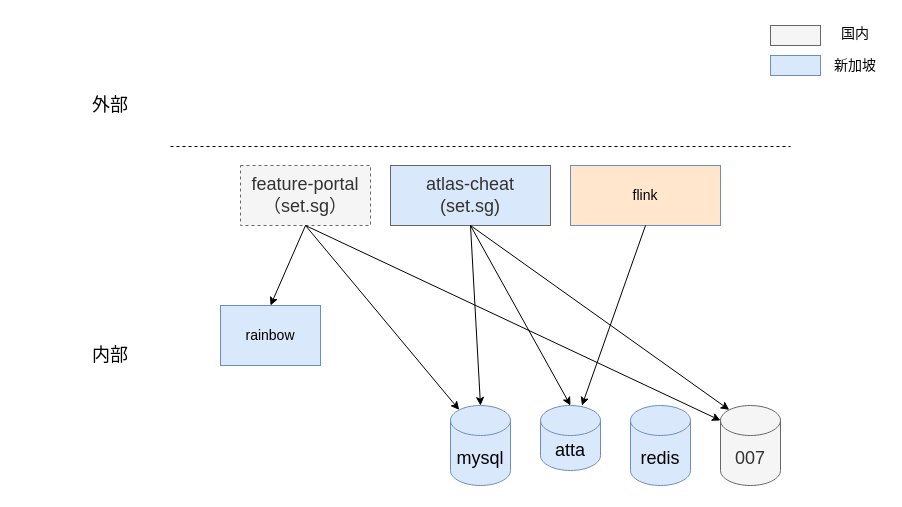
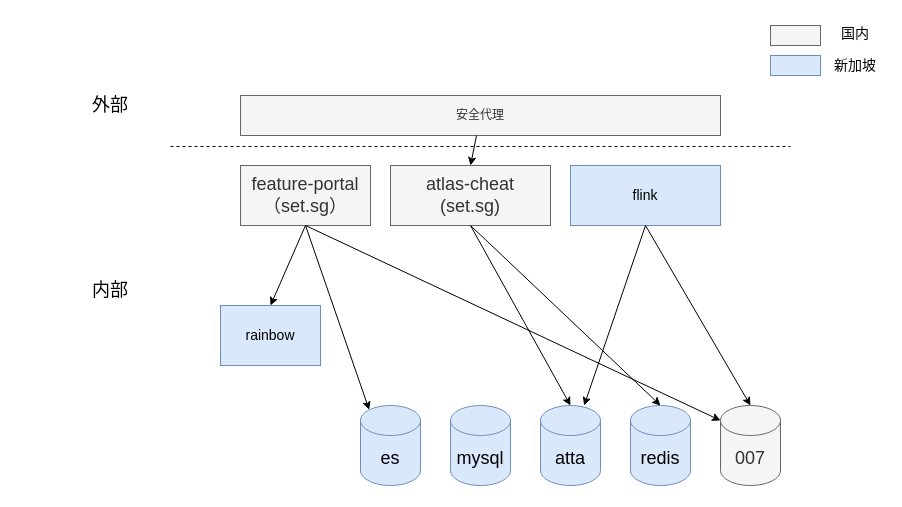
+ <mxCell id="2" value="安全代理" style="rounded=0;whiteSpace=wrap;html=1;fillColor=#f5f5f5;fontColor=#333333;strokeColor=#666666;" vertex="1" parent="1"><mxGeometry x="240" y="95" width="480" height="40" as="geometry" /></mxCell>
+ <mxCell id="15" value="" style="endArrow=classic;html=1;rounded=0;fontSize=14;entryX=0.5;entryY=0;entryDx=0;entryDy=0;" edge="1" parent="1" source="2" target="6"><mxGeometry width="50" height="50" relative="1" as="geometry"><mxPoint x="410" y="345" as="sourcePoint" /><mxPoint x="460" y="295" as="targetPoint" /></mxGeometry></mxCell>
- <mxCell id="10" value="feature-portal（set.sg）" style="rounded=0;whiteSpace=wrap;html=1;fontSize=18;fillColor=#f5f5f5;fontColor=#333333;strokeColor=#666666;dashed=1;" vertex="1" parent="1"><mxGeometry x="240" y="165" width="130" height="60" as="geometry" /></mxCell>
+ <mxCell id="10" value="feature-portal（set.sg）" style="rounded=0;whiteSpace=wrap;html=1;fontSize=18;fillColor=#f5f5f5;fontColor=#333333;strokeColor=#666666;" vertex="1" parent="1"><mxGeometry x="240" y="165" width="130" height="60" as="geometry" /></mxCell>
- <mxCell id="6" value="atlas-cheat&lt;br&gt;(set.sg)" style="rounded=0;whiteSpace=wrap;html=1;fontSize=18;fillColor=#dae8fc;fontColor=#333333;strokeColor=#666666;" vertex="1" parent="1"><mxGeometry x="390" y="165" width="160" height="60" as="geometry" /></mxCell>
+ <mxCell id="6" value="atlas-cheat&lt;br&gt;(set.sg)" style="rounded=0;whiteSpace=wrap;html=1;fontSize=18;fillColor=#f5f5f5;fontColor=#333333;strokeColor=#666666;" vertex="1" parent="1"><mxGeometry x="390" y="165" width="160" height="60" as="geometry" /></mxCell>
- <mxCell id="16" value="flink" style="rounded=0;whiteSpace=wrap;html=1;fontSize=14;fillColor=#ffe6cc;strokeColor=#6c8ebf;" vertex="1" parent="1"><mxGeometry x="570" y="165" width="150" height="60" as="geometry" /></mxCell>
+ <mxCell id="16" value="flink" style="rounded=0;whiteSpace=wrap;html=1;fontSize=14;fillColor=#dae8fc;strokeColor=#6c8ebf;" vertex="1" parent="1"><mxGeometry x="570" y="165" width="150" height="60" as="geometry" /></mxCell>
+ <mxCell id="19" value="" style="endArrow=classic;html=1;rounded=0;fontSize=14;entryX=0.5;entryY=0;entryDx=0;entryDy=0;exitX=0.5;exitY=1;exitDx=0;exitDy=0;entryPerimeter=0;" edge="1" parent="1" source="6" target="8"><mxGeometry width="50" height="50" relative="1" as="geometry"><mxPoint x="670" y="255" as="sourcePoint" /><mxPoint x="570" y="455" as="targetPoint" /></mxGeometry></mxCell>
- <mxCell id="18" value="" style="endArrow=classic;html=1;rounded=0;fontSize=14;entryX=0.5;entryY=0;entryDx=0;entryDy=0;exitX=0.5;exitY=1;exitDx=0;exitDy=0;entryPerimeter=0;" edge="1" parent="1" source="6" target="7"><mxGeometry width="50" height="50" relative="1" as="geometry"><mxPoint x="550" y="285" as="sourcePoint" /><mxPoint x="610" y="225" as="targetPoint" /></mxGeometry></mxCell>
+ <mxCell id="27" value="" style="endArrow=classic;html=1;rounded=0;fontSize=14;entryX=0.5;entryY=0;entryDx=0;entryDy=0;exitX=0.5;exitY=1;exitDx=0;exitDy=0;entryPerimeter=0;" edge="1" parent="1" source="16" target="26"><mxGeometry width="50" height="50" relative="1" as="geometry"><mxPoint x="655" y="235" as="sourcePoint" /><mxPoint x="670" y="415" as="targetPoint" /></mxGeometry></mxCell>
- <mxCell id="22" value="" style="endArrow=classic;html=1;rounded=0;fontSize=14;entryX=0.145;entryY=0;entryDx=0;entryDy=4.35;exitX=0.5;exitY=1;exitDx=0;exitDy=0;entryPerimeter=0;" edge="1" parent="1" source="10" target="7"><mxGeometry width="50" height="50" relative="1" as="geometry"><mxPoint x="350" y="235" as="sourcePoint" /><mxPoint x="468.7" y="459.35" as="targetPoint" /></mxGeometry></mxCell>
+ <mxCell id="21" value="" style="endArrow=classic;html=1;rounded=0;fontSize=14;entryX=0.145;entryY=0;entryDx=0;entryDy=4.35;exitX=0.5;exitY=1;exitDx=0;exitDy=0;entryPerimeter=0;" edge="1" parent="1" source="10" target="9"><mxGeometry width="50" height="50" relative="1" as="geometry"><mxPoint x="350" y="235" as="sourcePoint" /><mxPoint x="325" y="465" as="targetPoint" /></mxGeometry></mxCell>
- <mxCell id="28" value="" style="endArrow=classic;html=1;rounded=0;fontSize=14;entryX=0.145;entryY=0;entryDx=0;entryDy=4.35;exitX=0.5;exitY=1;exitDx=0;exitDy=0;entryPerimeter=0;" edge="1" parent="1" source="6" target="26"><mxGeometry width="50" height="50" relative="1" as="geometry"><mxPoint x="655" y="235" as="sourcePoint" /><mxPoint x="760" y="415" as="targetPoint" /></mxGeometry></mxCell>
- <mxCell id="5" value="&lt;font style=&quot;font-size: 18px&quot;&gt;内部&lt;/font&gt;" style="text;html=1;strokeColor=none;fillColor=none;align=center;verticalAlign=middle;whiteSpace=wrap;rounded=0;" vertex="1" parent="1"><mxGeometry x="20" y="325" width="180" height="60" as="geometry" /></mxCell>
+ <mxCell id="5" value="&lt;font style=&quot;font-size: 18px&quot;&gt;内部&lt;/font&gt;" style="text;html=1;strokeColor=none;fillColor=none;align=center;verticalAlign=middle;whiteSpace=wrap;rounded=0;" vertex="1" parent="1"><mxGeometry x="20" y="260" width="180" height="60" as="geometry" /></mxCell>
- <mxCell id="24" value="atta" style="shape=cylinder3;whiteSpace=wrap;html=1;boundedLbl=1;backgroundOutline=1;size=15;fontSize=18;fillColor=#dae8fc;strokeColor=#6c8ebf;" vertex="1" parent="1"><mxGeometry x="540" y="405" width="60" height="65" as="geometry" /></mxCell>
+ <mxCell id="24" value="atta" style="shape=cylinder3;whiteSpace=wrap;html=1;boundedLbl=1;backgroundOutline=1;size=15;fontSize=18;fillColor=#dae8fc;strokeColor=#6c8ebf;" vertex="1" parent="1"><mxGeometry x="540" y="405" width="60" height="80" as="geometry" /></mxCell>
+ <mxCell id="9" value="es" style="shape=cylinder3;whiteSpace=wrap;html=1;boundedLbl=1;backgroundOutline=1;size=15;fontSize=18;fillColor=#dae8fc;strokeColor=#6c8ebf;" vertex="1" parent="1"><mxGeometry x="360" y="405" width="60" height="80" as="geometry" /></mxCell>
